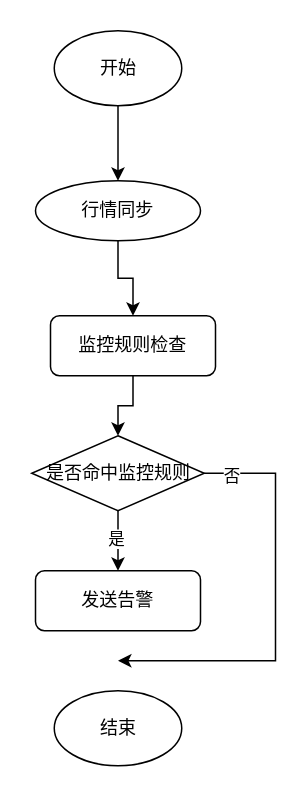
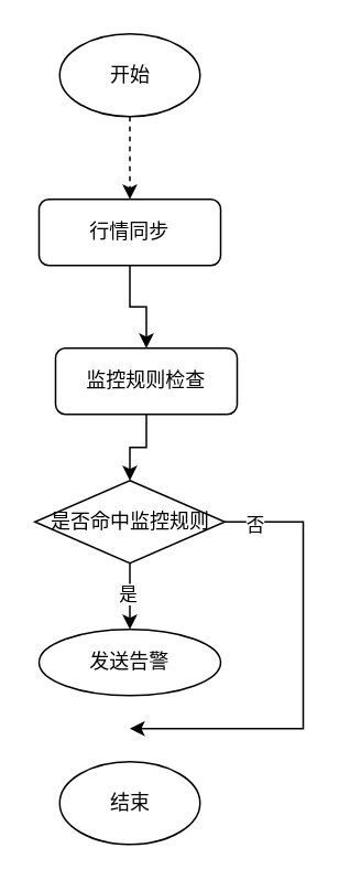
- <mxCell id="13" style="edgeStyle=orthogonalEdgeStyle;rounded=0;orthogonalLoop=1;jettySize=auto;html=1;entryX=0.5;entryY=0;entryDx=0;entryDy=0;" edge="1" parent="1" source="14" target="3"><mxGeometry relative="1" as="geometry" /></mxCell>
+ <mxCell id="13" style="edgeStyle=orthogonalEdgeStyle;rounded=0;orthogonalLoop=1;jettySize=auto;html=1;entryX=0.5;entryY=0;entryDx=0;entryDy=0;dashed=1;" edge="1" parent="1" source="14" target="3"><mxGeometry relative="1" as="geometry" /></mxCell>
- <mxCell id="3" value="行情同步" style="ellipse;whiteSpace=wrap;html=1;" vertex="1" parent="1"><mxGeometry x="23" y="120" width="110" height="40" as="geometry" /></mxCell>
+ <mxCell id="3" value="行情同步" style="rounded=1;whiteSpace=wrap;html=1;" vertex="1" parent="1"><mxGeometry x="23" y="120" width="110" height="40" as="geometry" /></mxCell>
- <mxCell id="11" value="发送告警" style="rounded=1;whiteSpace=wrap;html=1;" vertex="1" parent="1"><mxGeometry x="23" y="380" width="110" height="40" as="geometry" /></mxCell>
+ <mxCell id="11" value="发送告警" style="ellipse;whiteSpace=wrap;html=1;" vertex="1" parent="1"><mxGeometry x="23" y="380" width="110" height="40" as="geometry" /></mxCell>
